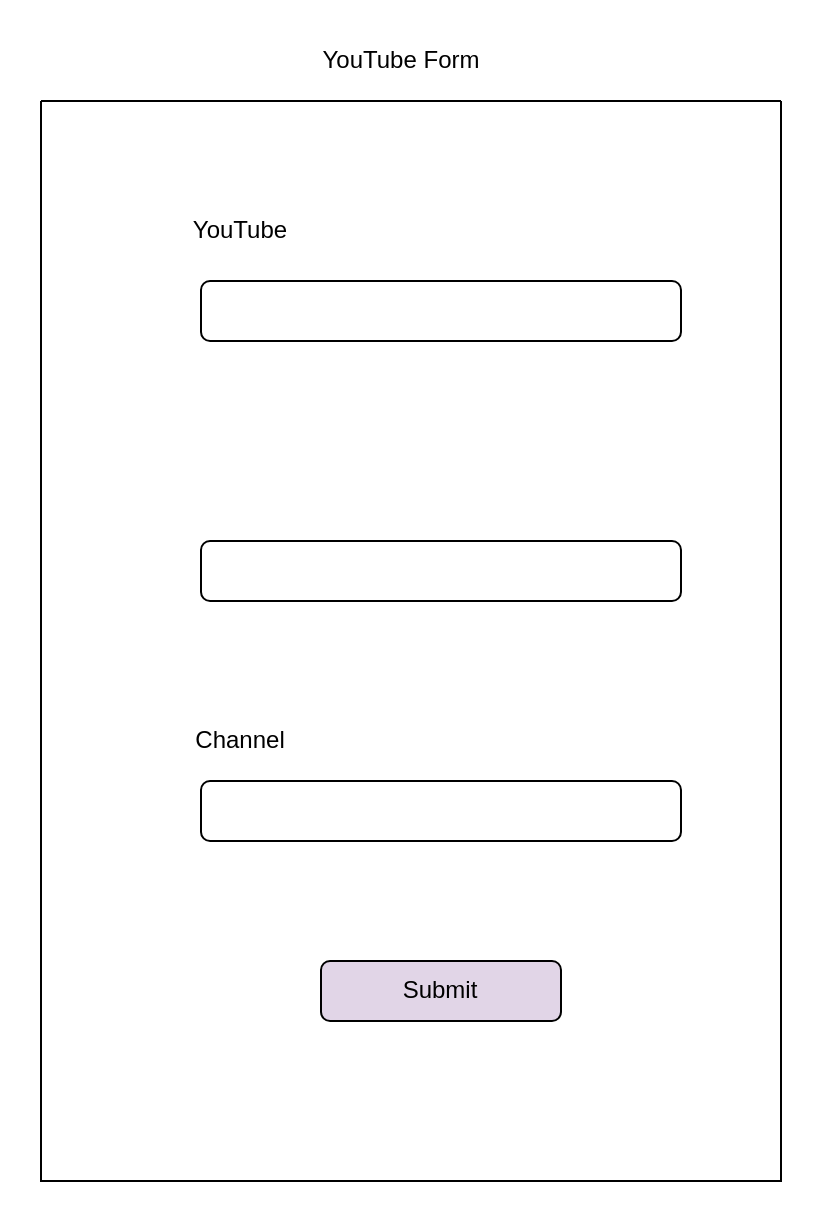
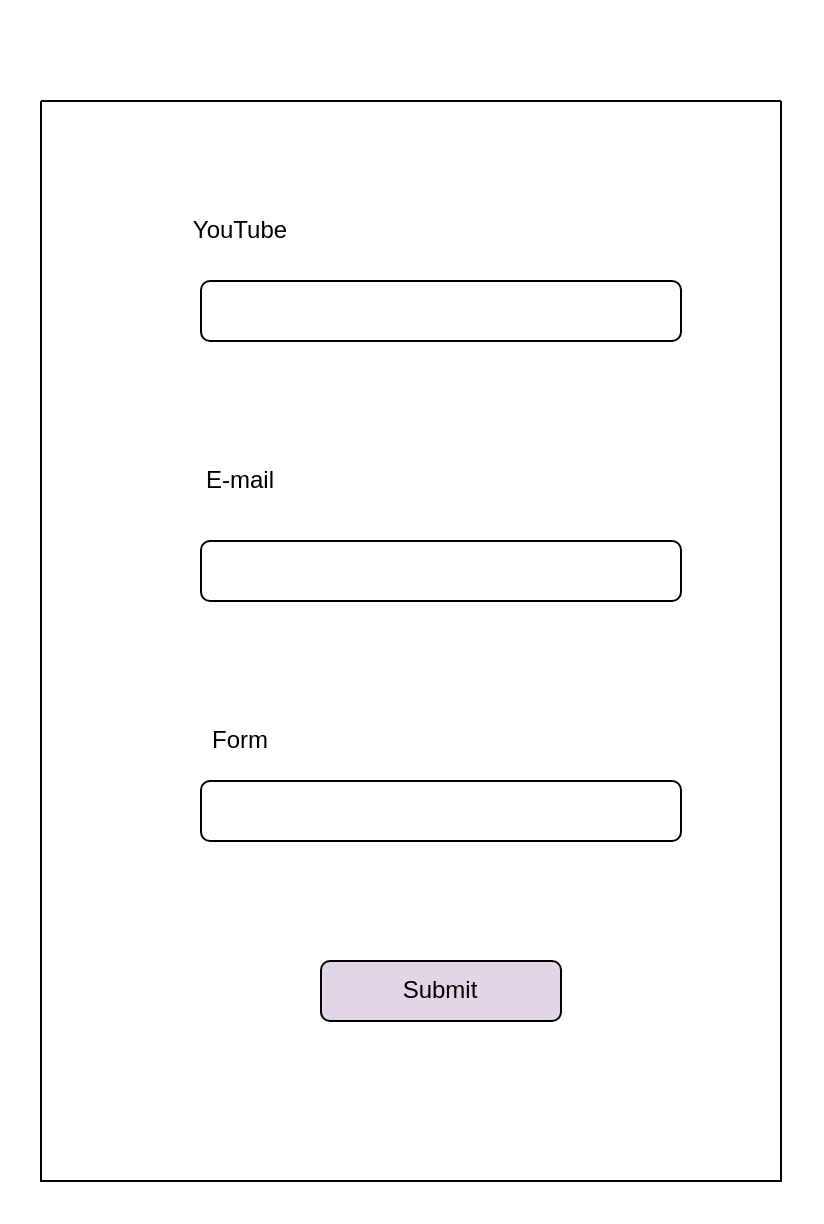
- <mxCell id="10" value="YouTube Form" style="text;html=1;align=center;verticalAlign=middle;resizable=0;points=[];autosize=1;strokeColor=none;" vertex="1" parent="1"><mxGeometry x="155" y="20" width="90" height="20" as="geometry" /></mxCell>
+ <mxCell id="3" value="E-mail" style="text;html=1;strokeColor=none;fillColor=none;align=center;verticalAlign=middle;whiteSpace=wrap;rounded=0;" vertex="1" parent="2"><mxGeometry x="80" y="180" width="40" height="20" as="geometry" /></mxCell>
- <mxCell id="5" value="Channel" style="text;html=1;strokeColor=none;fillColor=none;align=center;verticalAlign=middle;whiteSpace=wrap;rounded=0;" vertex="1" parent="2"><mxGeometry x="80" y="310" width="40" height="20" as="geometry" /></mxCell>
+ <mxCell id="5" value="Form" style="text;html=1;strokeColor=none;fillColor=none;align=center;verticalAlign=middle;whiteSpace=wrap;rounded=0;" vertex="1" parent="2"><mxGeometry x="80" y="310" width="40" height="20" as="geometry" /></mxCell>
